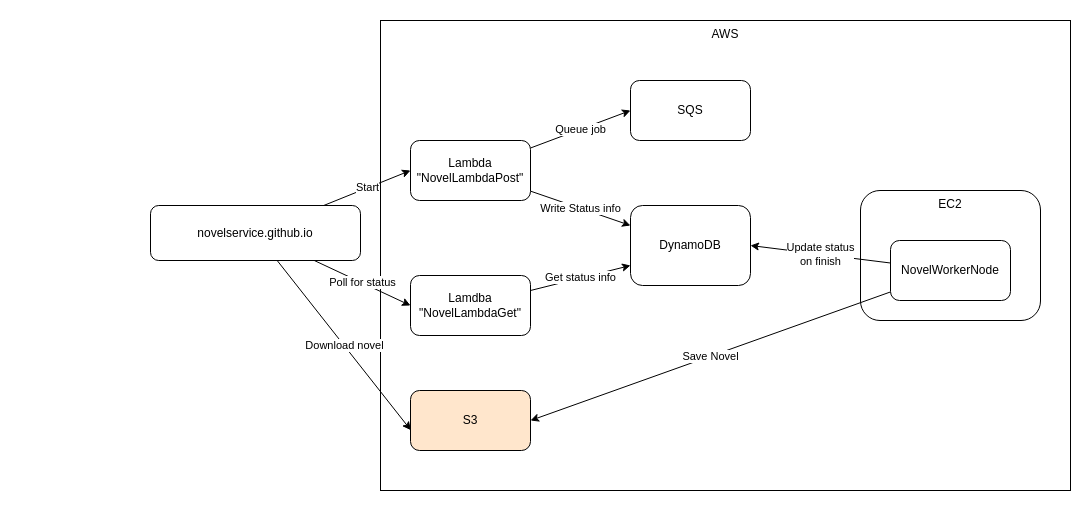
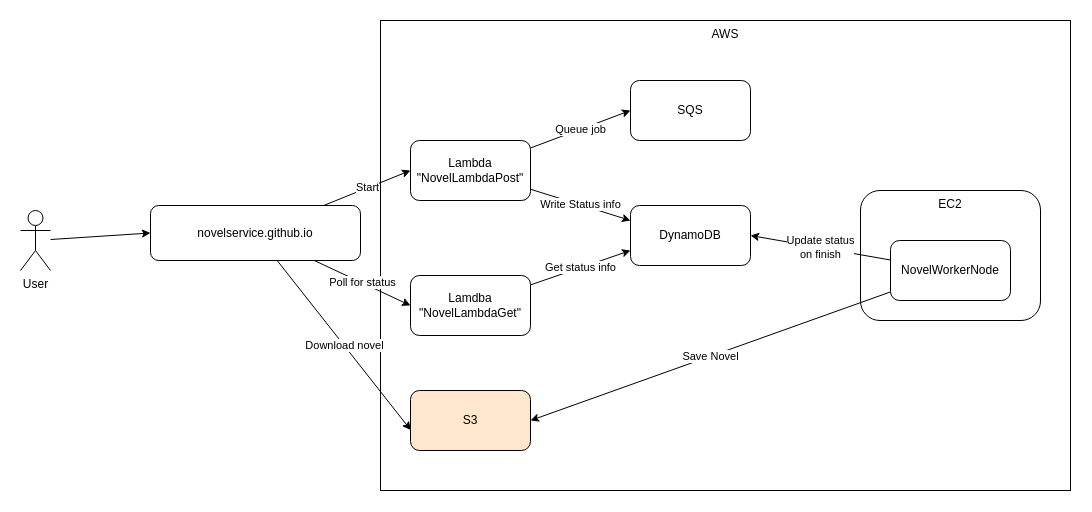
+ <mxCell id="3" style="edgeStyle=none;html=1;entryX=0;entryY=0.5;entryDx=0;entryDy=0;" edge="1" parent="1" source="4" target="8"><mxGeometry relative="1" as="geometry" /></mxCell>
+ <mxCell id="4" value="User" style="shape=umlActor;verticalLabelPosition=bottom;verticalAlign=top;html=1;outlineConnect=0;" vertex="1" parent="1"><mxGeometry x="20" y="210" width="30" height="60" as="geometry" /></mxCell>
- <mxCell id="15" value="DynamoDB" style="rounded=1;whiteSpace=wrap;html=1;" vertex="1" parent="1"><mxGeometry x="630" y="205" width="120" height="80" as="geometry" /></mxCell>
+ <mxCell id="15" value="DynamoDB" style="rounded=1;whiteSpace=wrap;html=1;" vertex="1" parent="1"><mxGeometry x="630" y="205" width="120" height="60" as="geometry" /></mxCell>
